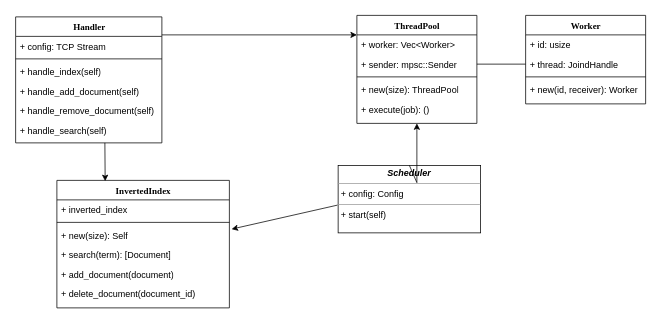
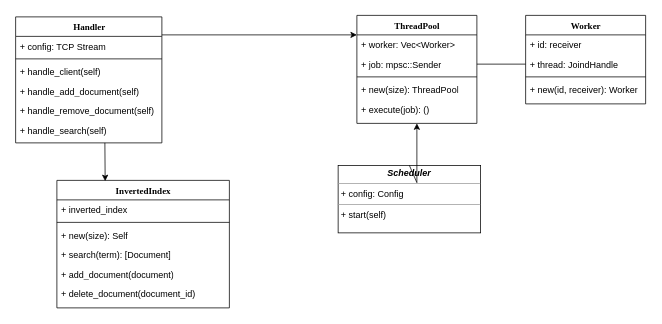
- <mxCell id="17" value="+ id: usize" style="text;html=1;strokeColor=none;fillColor=none;align=left;verticalAlign=top;spacingLeft=4;spacingRight=4;whiteSpace=wrap;overflow=hidden;rotatable=0;points=[[0,0.5],[1,0.5]];portConstraint=eastwest;" parent="16" vertex="1"><mxGeometry y="26" width="160" height="26" as="geometry" /></mxCell>
+ <mxCell id="17" value="+ id: receiver" style="text;html=1;strokeColor=none;fillColor=none;align=left;verticalAlign=top;spacingLeft=4;spacingRight=4;whiteSpace=wrap;overflow=hidden;rotatable=0;points=[[0,0.5],[1,0.5]];portConstraint=eastwest;" parent="16" vertex="1"><mxGeometry y="26" width="160" height="26" as="geometry" /></mxCell>
- <mxCell id="11" value="+ sender: mpsc::Sender" style="text;html=1;strokeColor=none;fillColor=none;align=left;verticalAlign=top;spacingLeft=4;spacingRight=4;whiteSpace=wrap;overflow=hidden;rotatable=0;points=[[0,0.5],[1,0.5]];portConstraint=eastwest;" parent="9" vertex="1"><mxGeometry y="52" width="160" height="26" as="geometry" /></mxCell>
+ <mxCell id="11" value="+ job: mpsc::Sender" style="text;html=1;strokeColor=none;fillColor=none;align=left;verticalAlign=top;spacingLeft=4;spacingRight=4;whiteSpace=wrap;overflow=hidden;rotatable=0;points=[[0,0.5],[1,0.5]];portConstraint=eastwest;" parent="9" vertex="1"><mxGeometry y="52" width="160" height="26" as="geometry" /></mxCell>
- <mxCell id="5" value="+ handle_index(self)" style="text;html=1;strokeColor=none;fillColor=none;align=left;verticalAlign=top;spacingLeft=4;spacingRight=4;whiteSpace=wrap;overflow=hidden;rotatable=0;points=[[0,0.5],[1,0.5]];portConstraint=eastwest;" parent="2" vertex="1"><mxGeometry y="60" width="195" height="26" as="geometry" /></mxCell>
+ <mxCell id="5" value="+ handle_client(self)" style="text;html=1;strokeColor=none;fillColor=none;align=left;verticalAlign=top;spacingLeft=4;spacingRight=4;whiteSpace=wrap;overflow=hidden;rotatable=0;points=[[0,0.5],[1,0.5]];portConstraint=eastwest;" parent="2" vertex="1"><mxGeometry y="60" width="195" height="26" as="geometry" /></mxCell>
- <mxCell id="32" value="" style="endArrow=classic;html=1;rounded=0;exitX=-0.005;exitY=0.589;exitDx=0;exitDy=0;entryX=1.013;entryY=0.192;entryDx=0;entryDy=0;entryPerimeter=0;exitPerimeter=0;" edge="1" parent="1" source="15" target="27"><mxGeometry width="50" height="50" relative="1" as="geometry"><mxPoint x="385" y="290" as="sourcePoint" /><mxPoint x="435" y="240" as="targetPoint" /></mxGeometry></mxCell>
